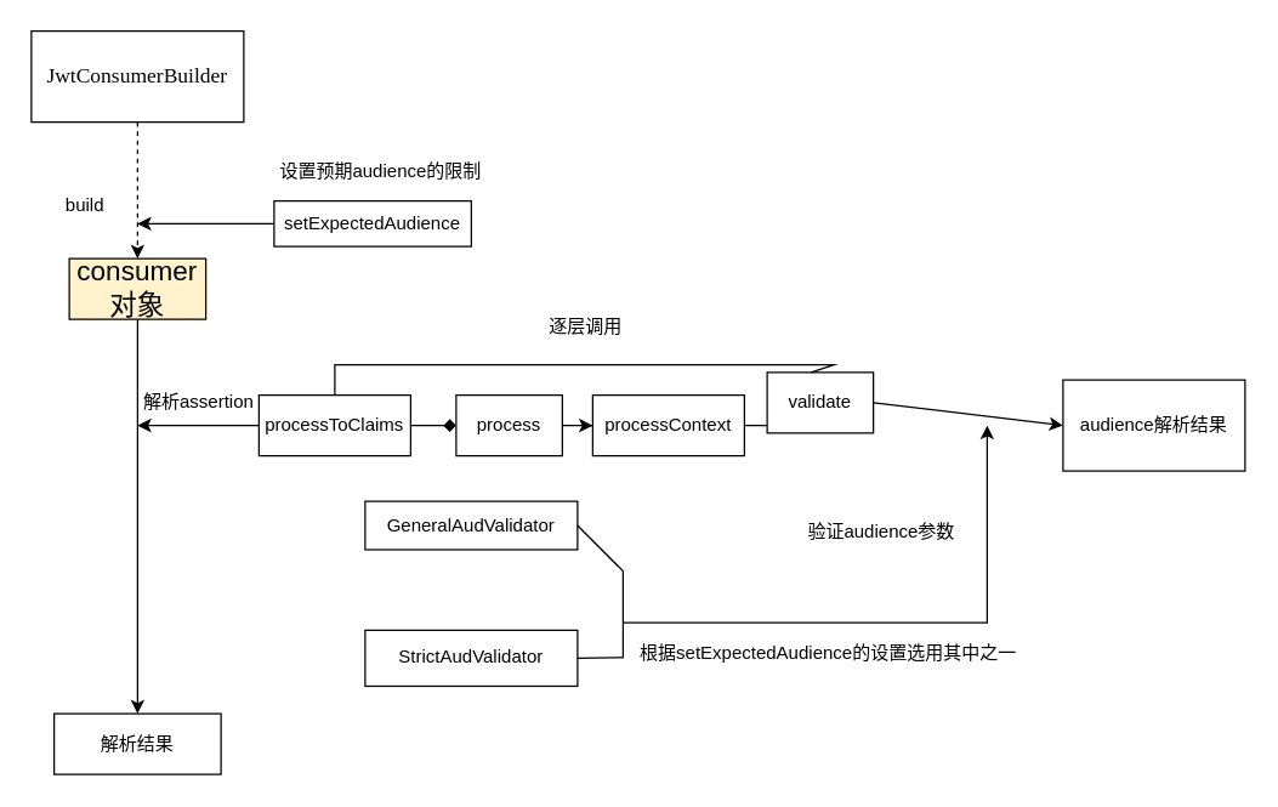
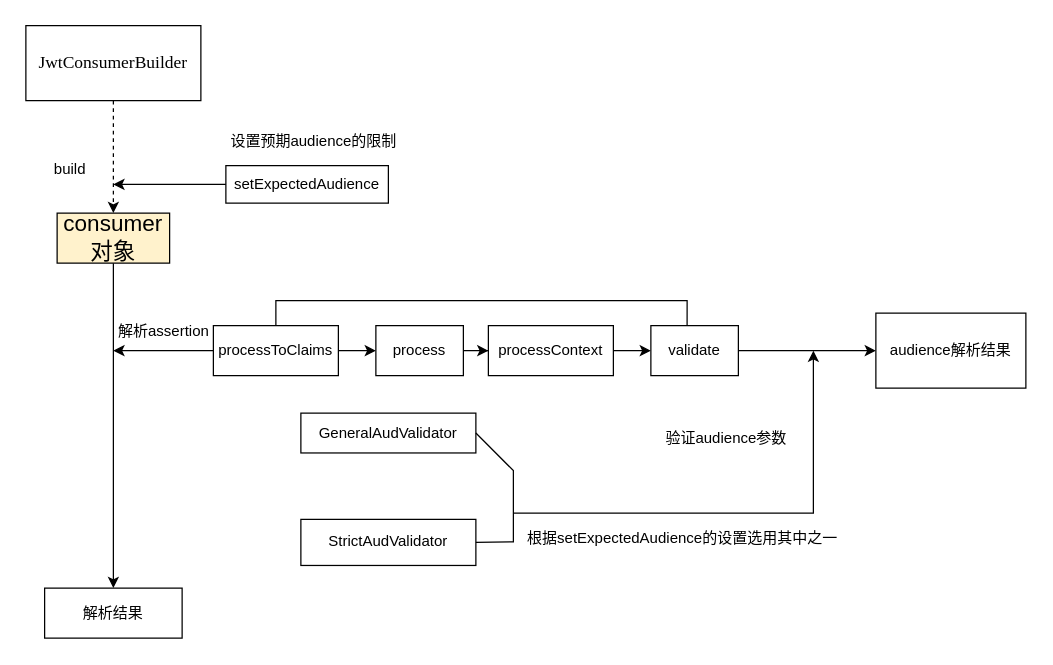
- <mxCell id="18" value="逐层调用" style="text;html=1;align=center;verticalAlign=middle;resizable=0;points=[];autosize=1;strokeColor=none;fillColor=none;" vertex="1" parent="1"><mxGeometry x="350" y="200" width="70" height="30" as="geometry" /></mxCell>
- <mxCell id="15" value="validate" style="rounded=0;whiteSpace=wrap;html=1;" vertex="1" parent="1"><mxGeometry x="505" y="245" width="70" height="40" as="geometry" /></mxCell>
+ <mxCell id="15" value="validate" style="rounded=0;whiteSpace=wrap;html=1;" vertex="1" parent="1"><mxGeometry x="520" y="260" width="70" height="40" as="geometry" /></mxCell>
- <mxCell id="9" value="" style="edgeStyle=orthogonalEdgeStyle;rounded=0;orthogonalLoop=1;jettySize=auto;html=1;endArrow=diamond;" edge="1" parent="1" source="10" target="12"><mxGeometry relative="1" as="geometry" /></mxCell>
+ <mxCell id="9" value="" style="edgeStyle=orthogonalEdgeStyle;rounded=0;orthogonalLoop=1;jettySize=auto;html=1;" edge="1" parent="1" source="10" target="12"><mxGeometry relative="1" as="geometry" /></mxCell>
